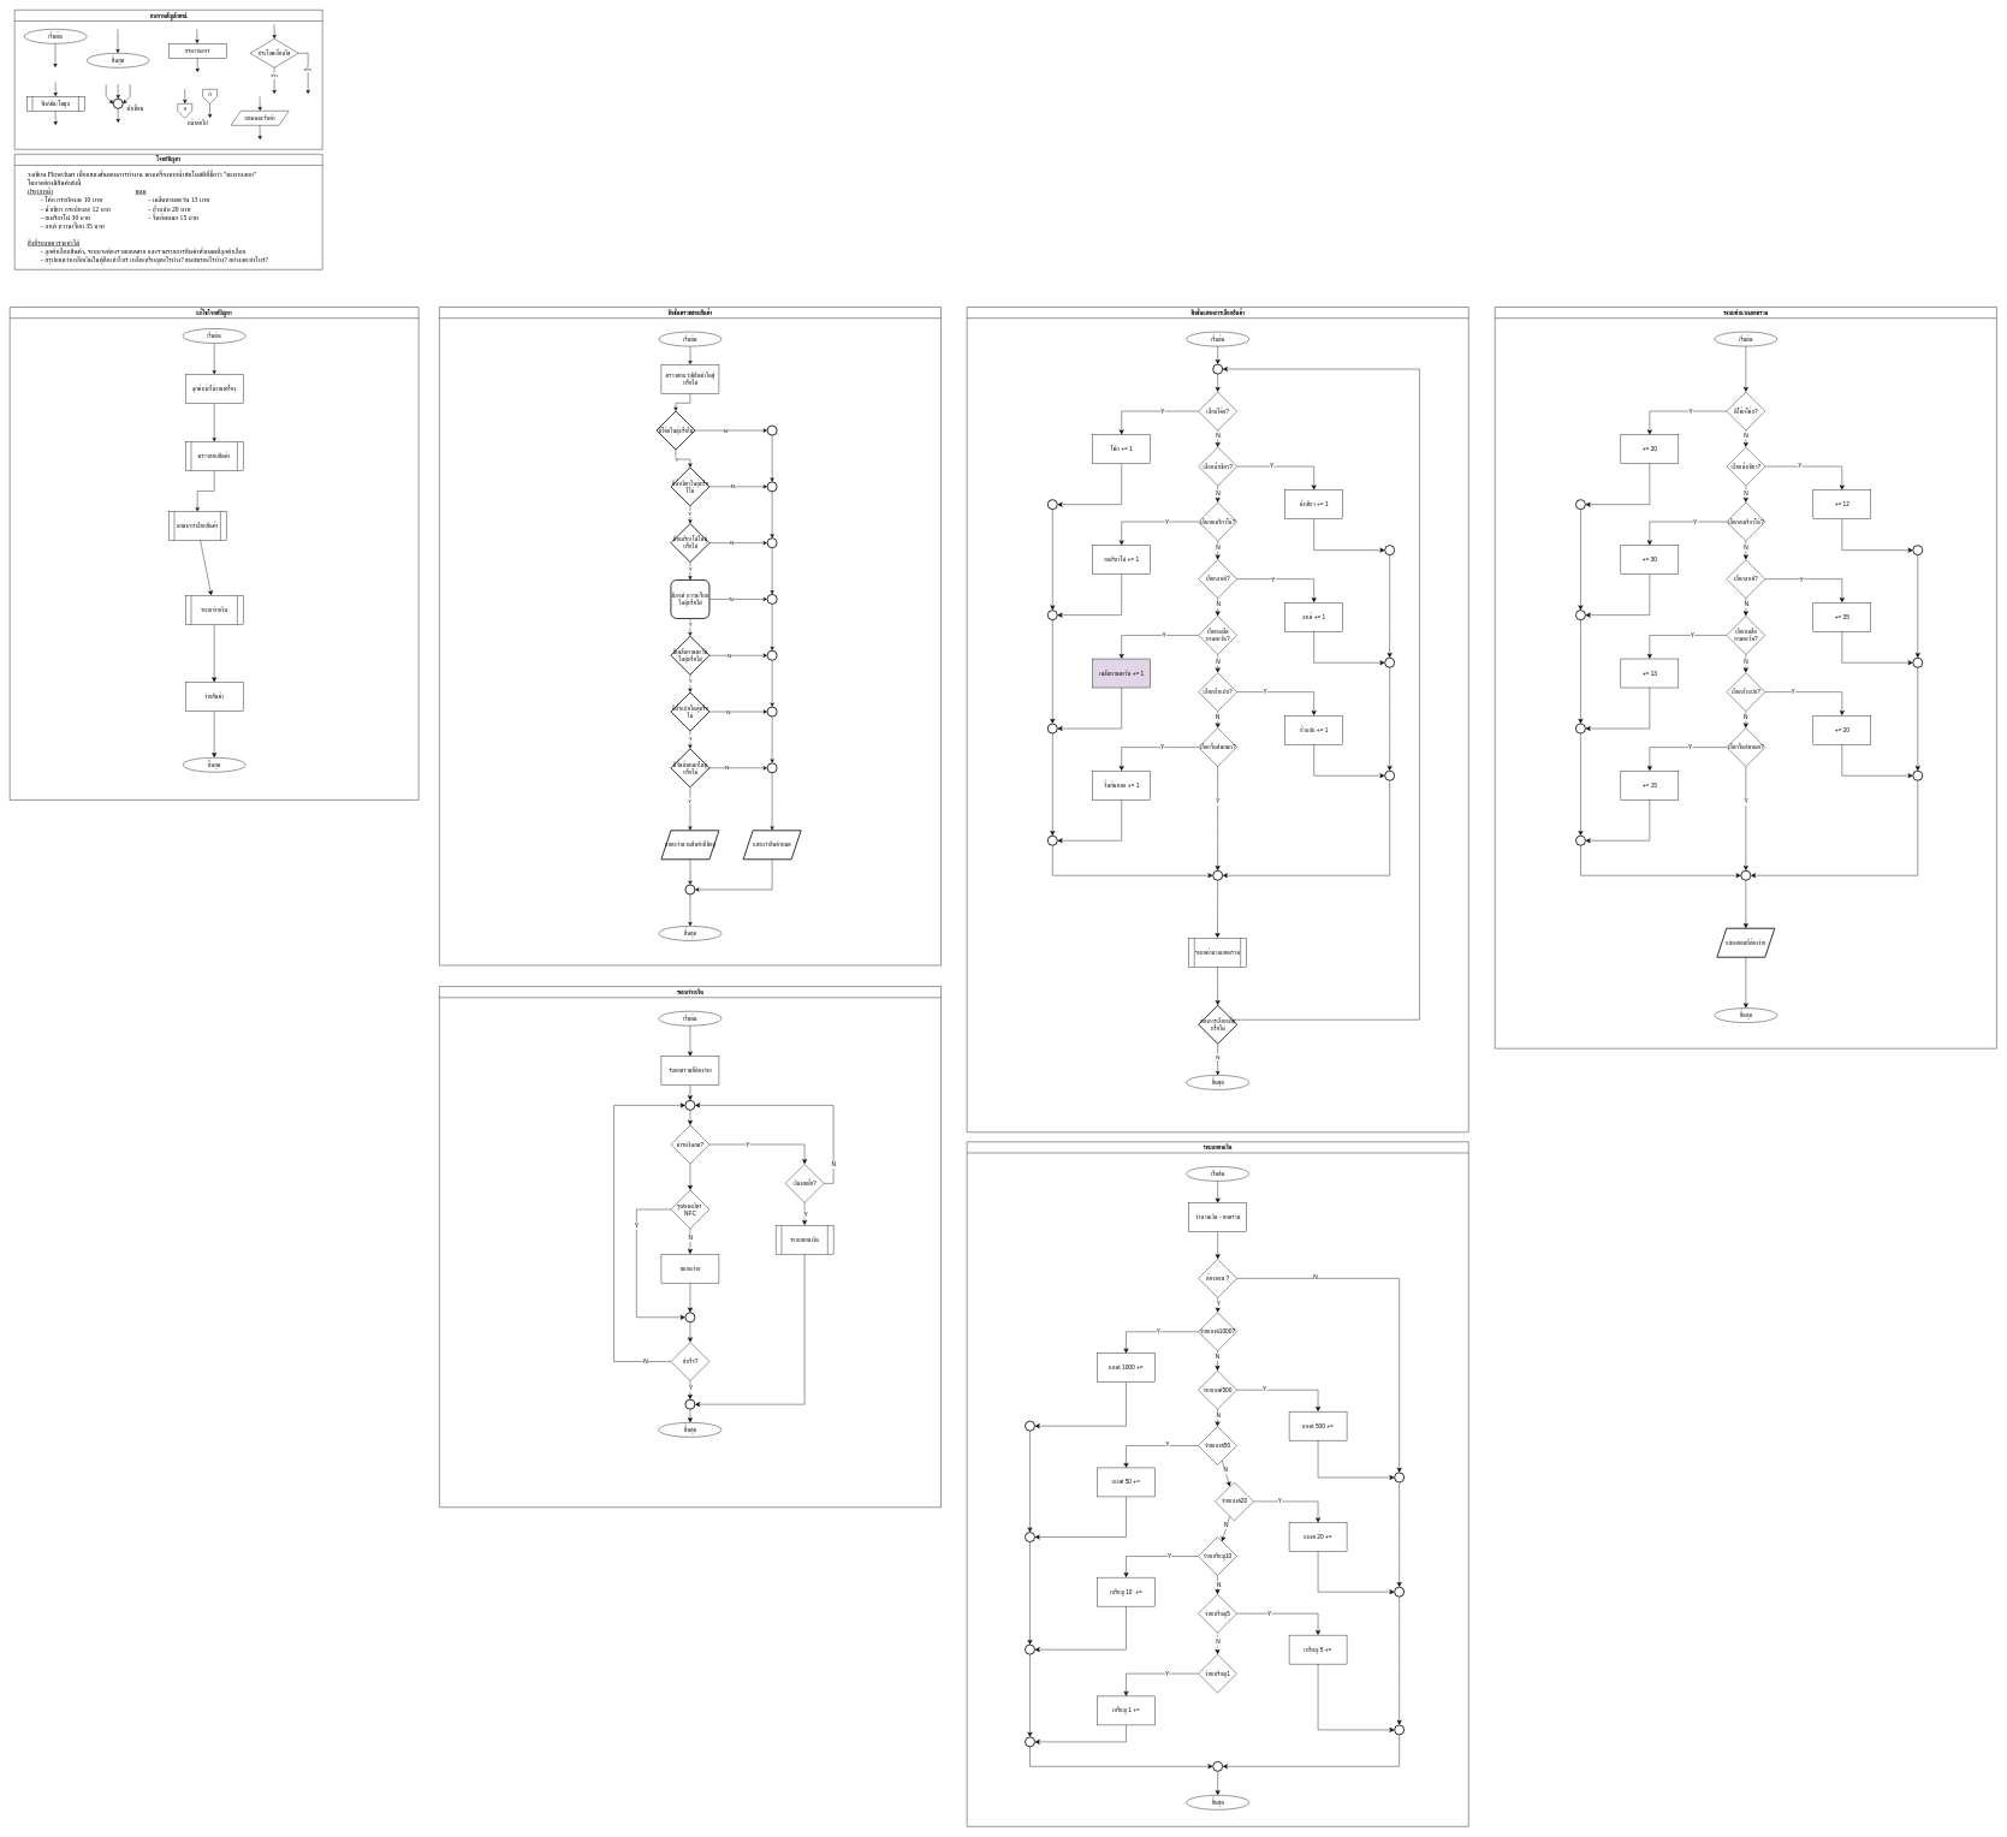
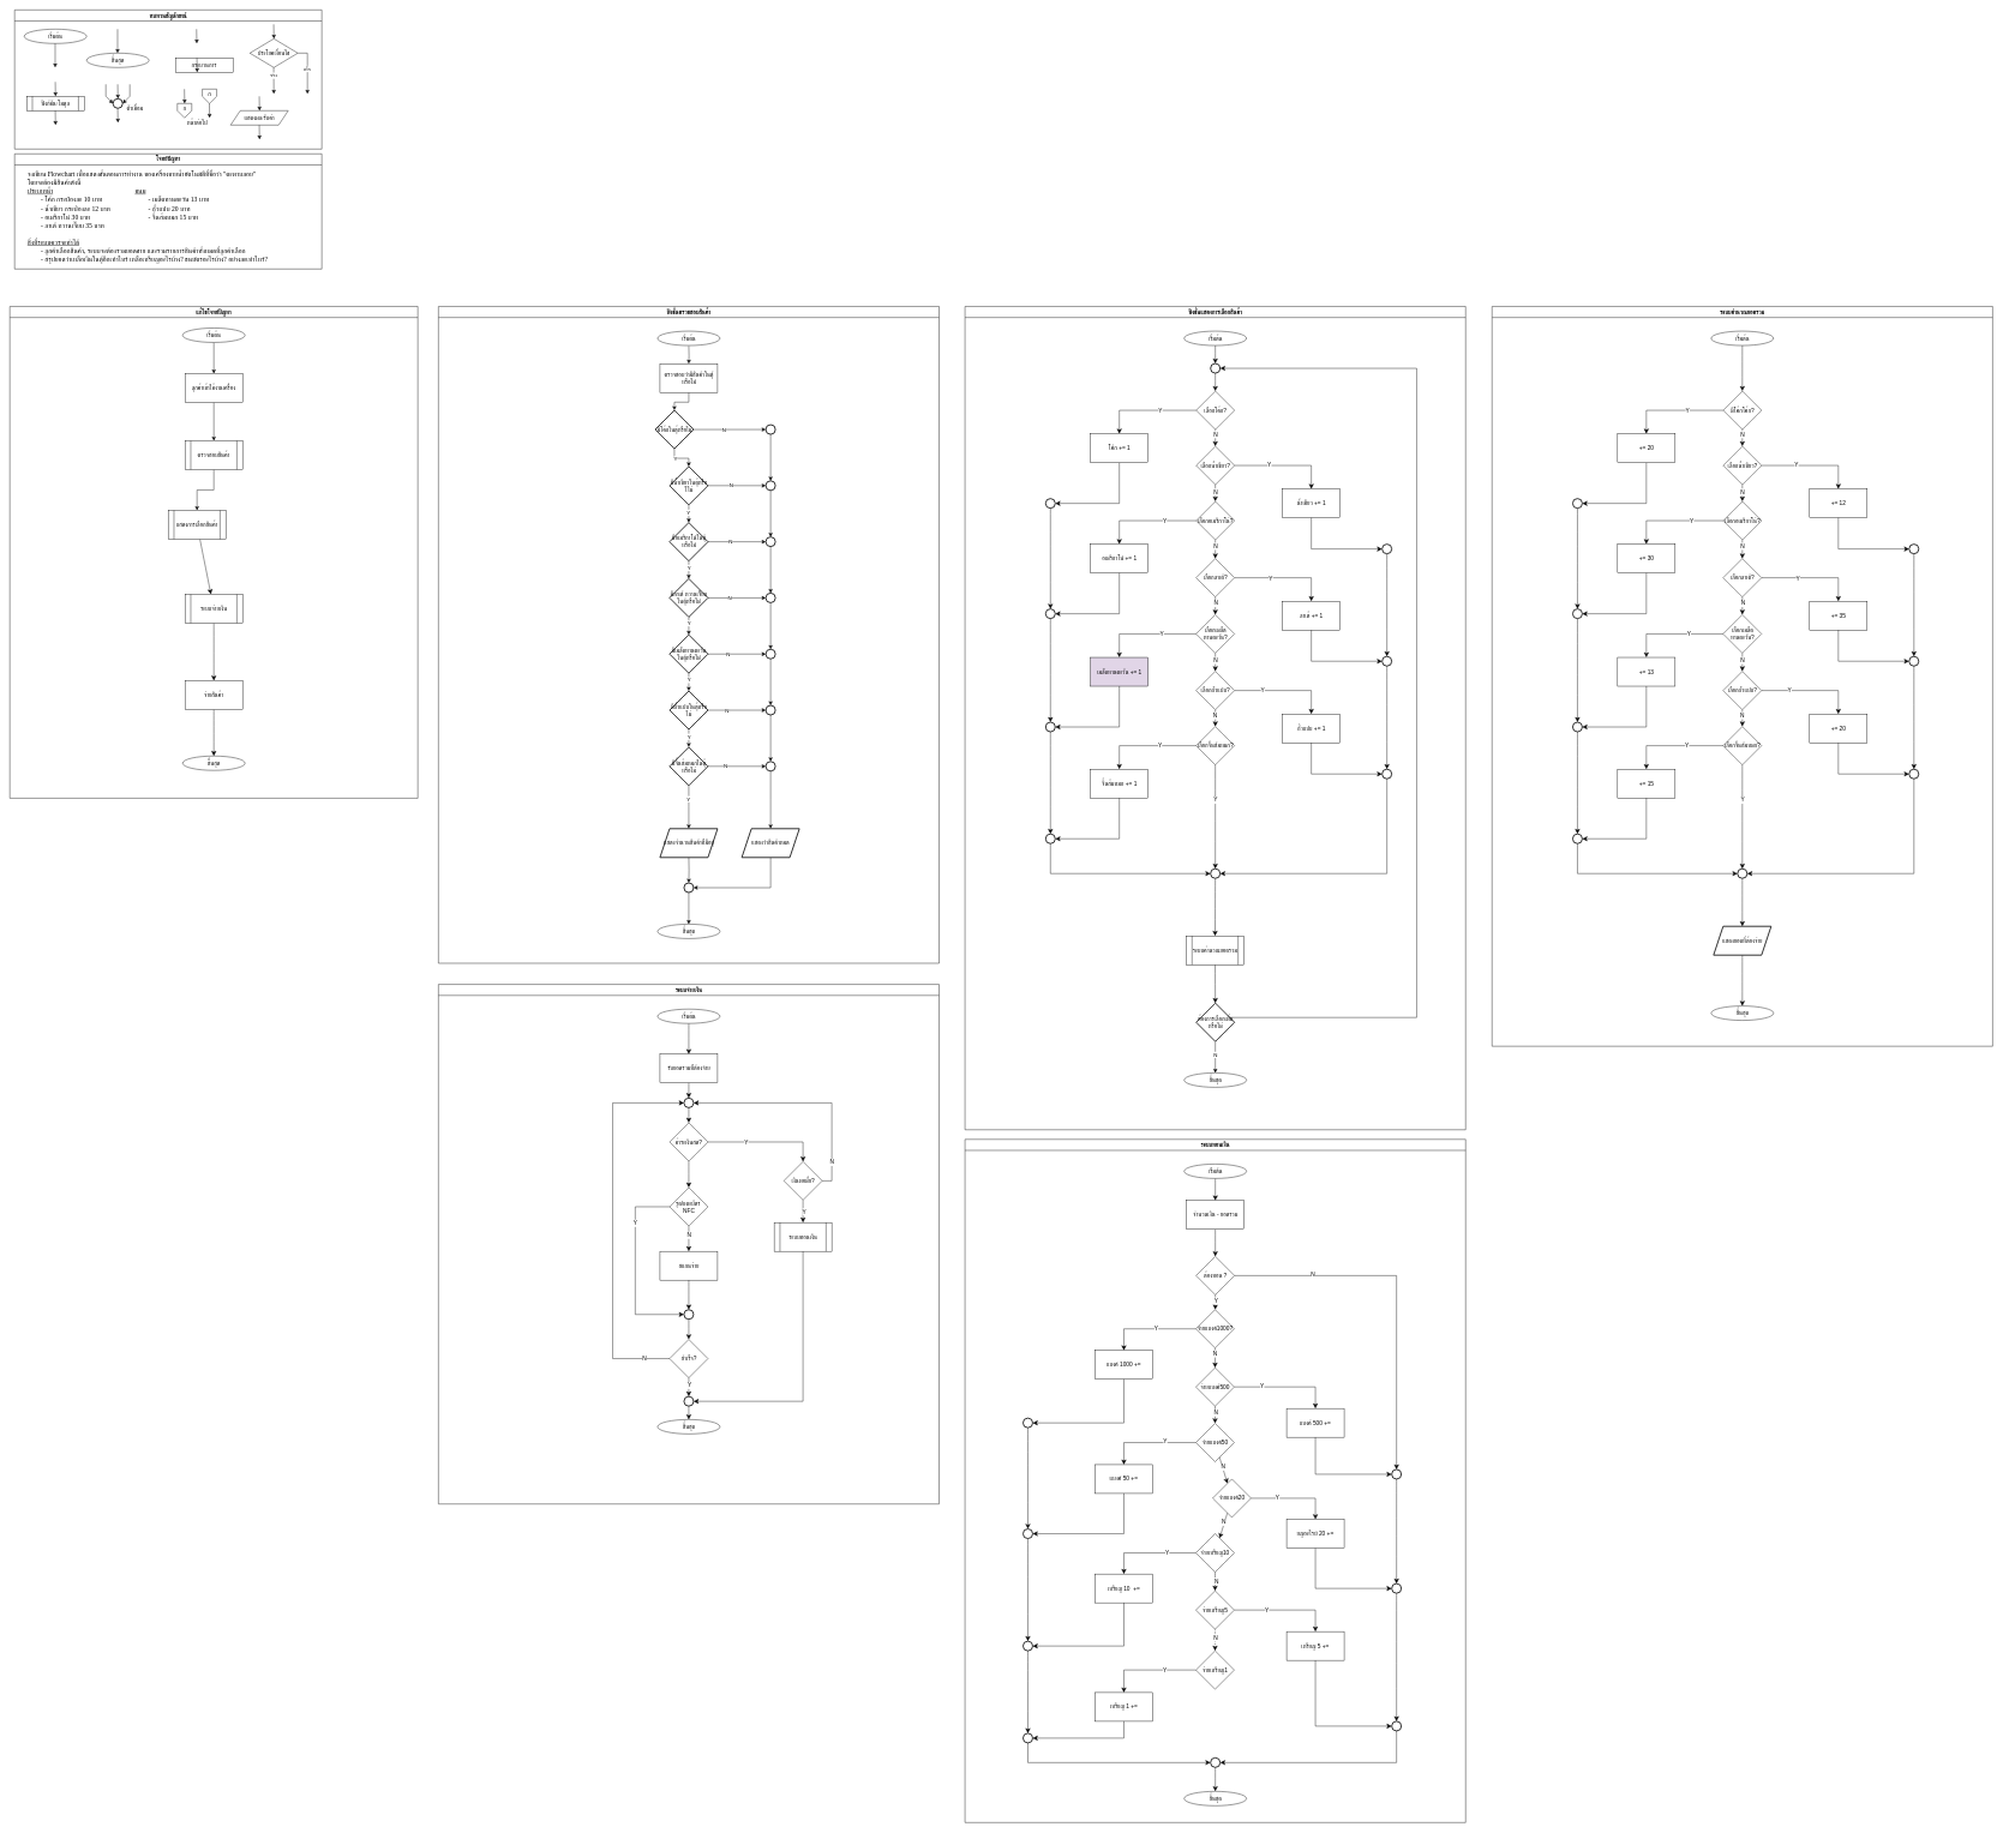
- <mxCell id="7" value="กระบวนการ" style="rounded=0;whiteSpace=wrap;html=1;fontFamily=Sarabun;fontSource=https%3A%2F%2Ffonts.googleapis.com%2Fcss%3Ffamily%3DSarabun;" vertex="1" parent="2"><mxGeometry x="320" y="70" width="120" height="30" as="geometry" /></mxCell>
+ <mxCell id="7" value="กระบวนการ" style="rounded=0;whiteSpace=wrap;html=1;fontFamily=Sarabun;fontSource=https%3A%2F%2Ffonts.googleapis.com%2Fcss%3Ffamily%3DSarabun;" vertex="1" parent="2"><mxGeometry x="335" y="100" width="120" height="30" as="geometry" /></mxCell>
- <mxCell id="67" value="มีลาเต้ หวานเจี๊ยบในตู้หรือไม่" style="whiteSpace=wrap;html=1;strokeWidth=2;rounded=1;" vertex="1" parent="51"><mxGeometry x="481.5" y="567.5" width="80" height="80" as="geometry" /></mxCell>
+ <mxCell id="67" value="มีลาเต้ หวานเจี๊ยบในตู้หรือไม่" style="rhombus;whiteSpace=wrap;html=1;strokeWidth=2;" vertex="1" parent="51"><mxGeometry x="481.5" y="567.5" width="80" height="80" as="geometry" /></mxCell>
- <mxCell id="342" value="แบงค์ 20 +=" style="whiteSpace=wrap;html=1;" vertex="1" parent="295"><mxGeometry x="670" y="792" width="120" height="60" as="geometry" /></mxCell>
+ <mxCell id="342" value="ยญอะไรบ์ 20 +=" style="whiteSpace=wrap;html=1;" vertex="1" parent="295"><mxGeometry x="670" y="792" width="120" height="60" as="geometry" /></mxCell>
